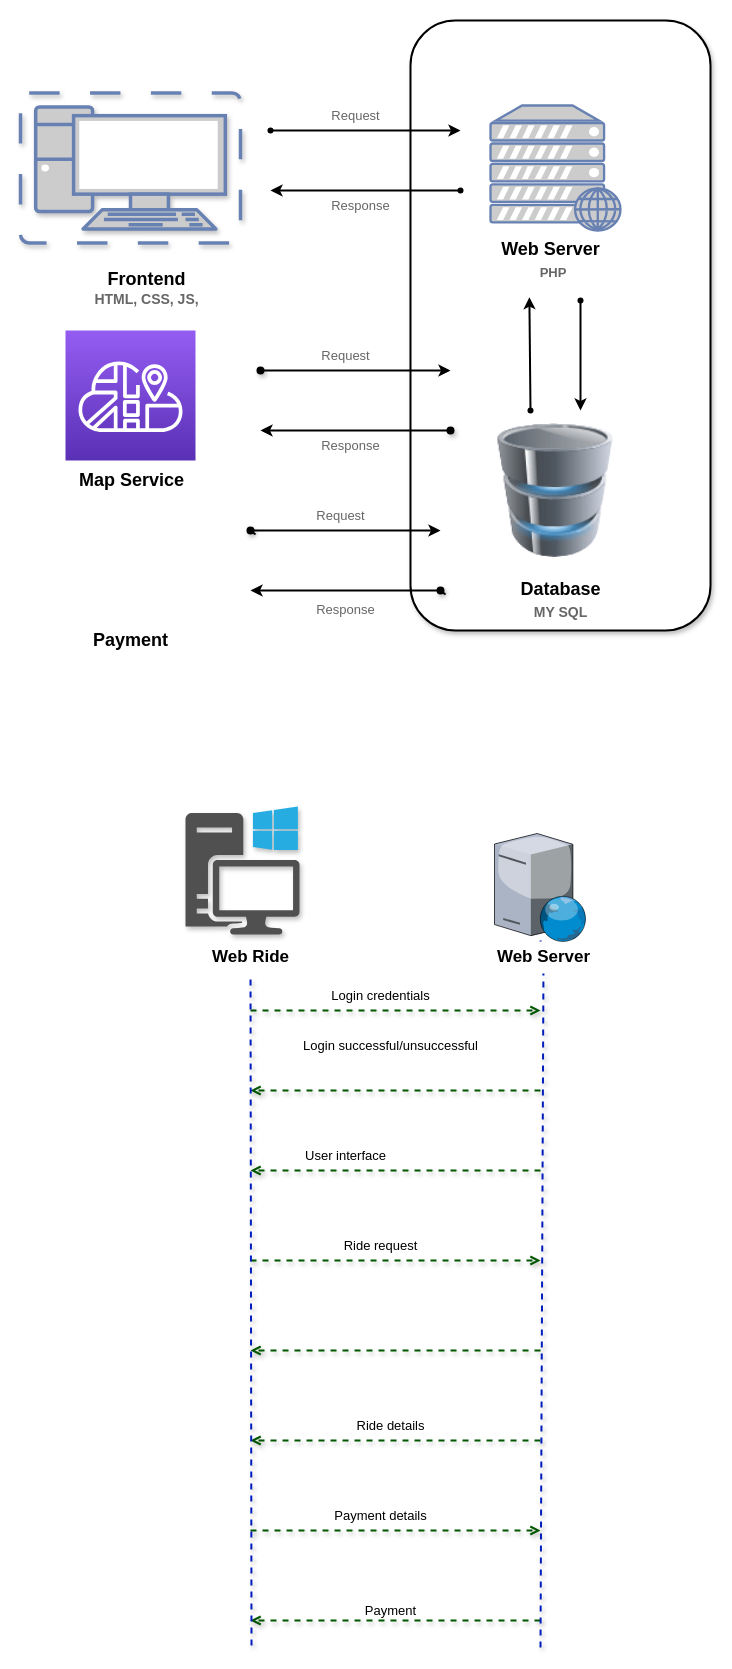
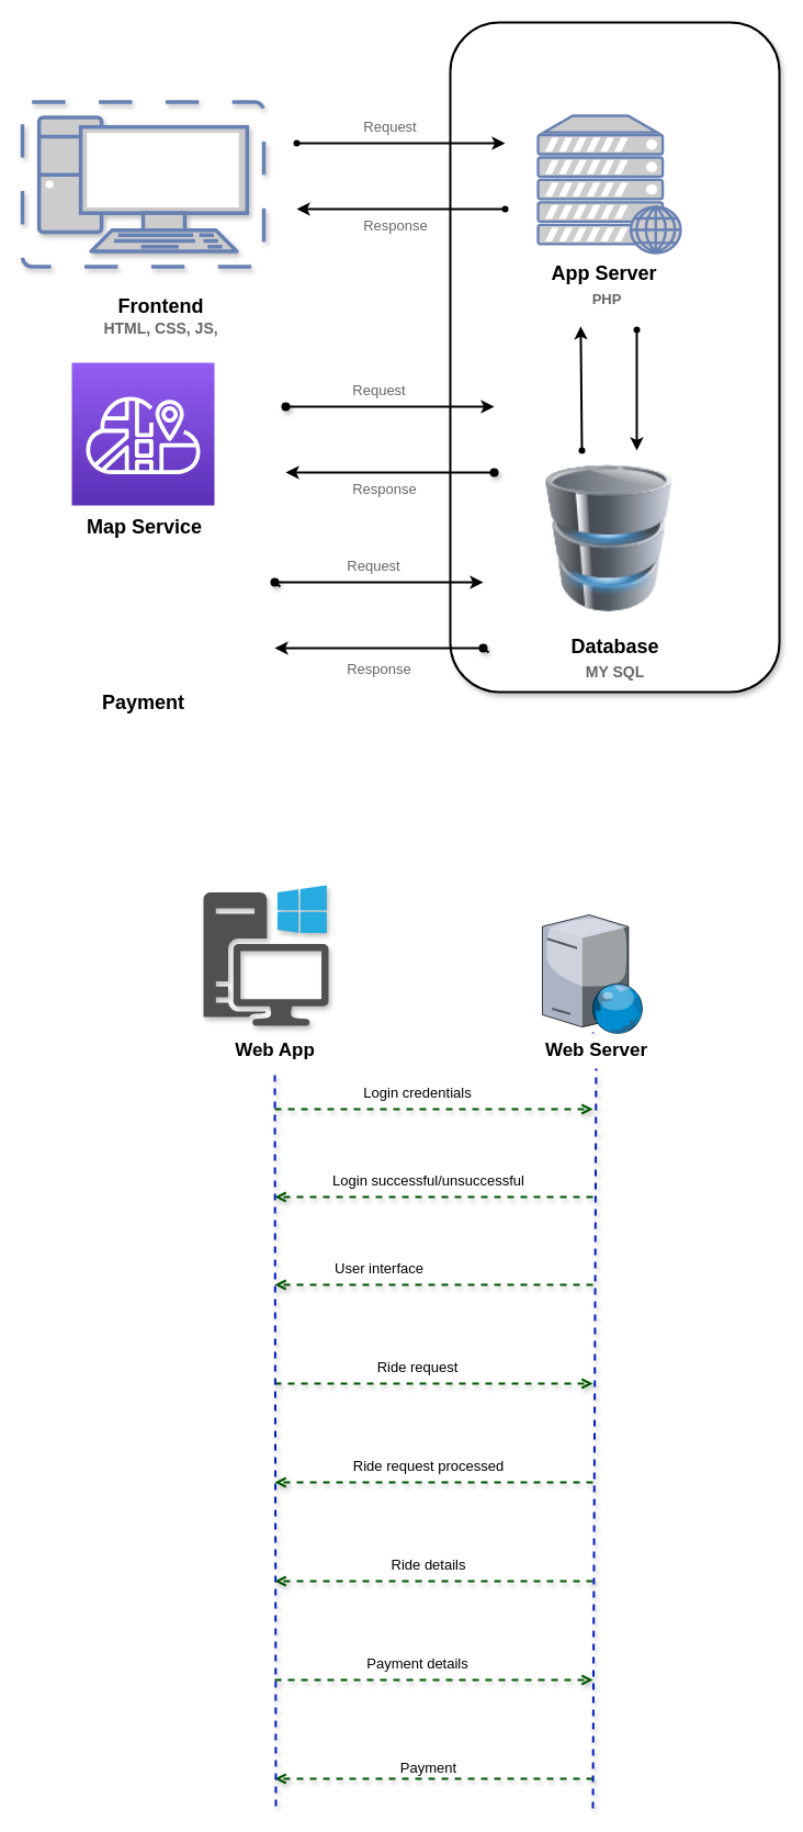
- <mxCell id="11" value="&lt;b&gt;Web Server&lt;br&gt;&amp;nbsp;&lt;font color=&quot;#666666&quot; style=&quot;font-size: 13px;&quot;&gt;PHP&lt;/font&gt;&lt;/b&gt;" style="text;html=1;align=center;verticalAlign=middle;resizable=0;points=[];autosize=1;strokeColor=none;fillColor=none;fontSize=18;" parent="1" vertex="1"><mxGeometry x="490" y="230" width="120" height="60" as="geometry" /></mxCell>
+ <mxCell id="11" value="&lt;b&gt;App Server&lt;br&gt;&amp;nbsp;&lt;font color=&quot;#666666&quot; style=&quot;font-size: 13px;&quot;&gt;PHP&lt;/font&gt;&lt;/b&gt;" style="text;html=1;align=center;verticalAlign=middle;resizable=0;points=[];autosize=1;strokeColor=none;fillColor=none;fontSize=18;" parent="1" vertex="1"><mxGeometry x="490" y="230" width="120" height="60" as="geometry" /></mxCell>
- <mxCell id="60" value="&lt;font style=&quot;font-size: 17px;&quot;&gt;&lt;b&gt;Web Ride&lt;/b&gt;&lt;/font&gt;" style="text;html=1;align=center;verticalAlign=middle;resizable=0;points=[];autosize=1;strokeColor=none;fillColor=none;fontSize=13;" vertex="1" parent="1"><mxGeometry x="204.5" y="941" width="91" height="32" as="geometry" /></mxCell>
+ <mxCell id="60" value="&lt;font style=&quot;font-size: 17px;&quot;&gt;&lt;b&gt;Web App&lt;/b&gt;&lt;/font&gt;" style="text;html=1;align=center;verticalAlign=middle;resizable=0;points=[];autosize=1;strokeColor=none;fillColor=none;fontSize=13;" vertex="1" parent="1"><mxGeometry x="204.5" y="941" width="91" height="32" as="geometry" /></mxCell>
- <mxCell id="47" value="&lt;font style=&quot;font-size: 13px;&quot;&gt;Login successful/unsuccessful&lt;/font&gt;" style="text;html=1;align=center;verticalAlign=middle;resizable=0;points=[];autosize=1;strokeColor=none;fillColor=none;shadow=1;" vertex="1" parent="1"><mxGeometry x="290" y="1030" width="200" height="30" as="geometry" /></mxCell>
+ <mxCell id="47" value="&lt;font style=&quot;font-size: 13px;&quot;&gt;Login successful/unsuccessful&lt;/font&gt;" style="text;html=1;align=center;verticalAlign=middle;resizable=0;points=[];autosize=1;strokeColor=none;fillColor=none;shadow=1;" vertex="1" parent="1"><mxGeometry x="290" y="1060" width="200" height="30" as="geometry" /></mxCell>
+ <mxCell id="51" value="&lt;span style=&quot;font-size: 13px;&quot;&gt;Ride request processed&lt;/span&gt;" style="text;html=1;align=center;verticalAlign=middle;resizable=0;points=[];autosize=1;strokeColor=none;fillColor=none;shadow=1;" vertex="1" parent="1"><mxGeometry x="310" y="1320" width="160" height="30" as="geometry" /></mxCell>
